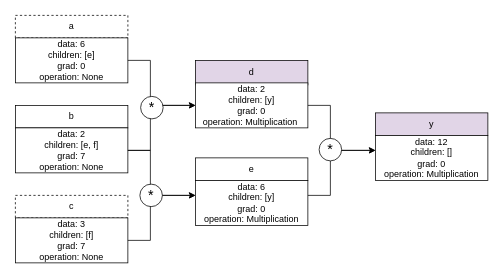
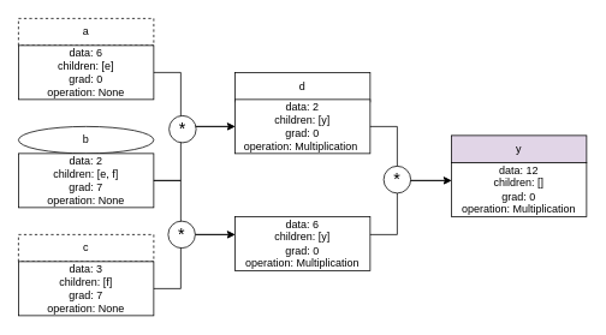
- <mxCell id="12" value="d" style="rounded=0;whiteSpace=wrap;html=1;fillColor=#e1d5e7;" vertex="1" parent="11"><mxGeometry width="150" height="32.727" as="geometry" /></mxCell>
+ <mxCell id="12" value="d" style="rounded=0;whiteSpace=wrap;html=1;" vertex="1" parent="11"><mxGeometry width="150" height="32.727" as="geometry" /></mxCell>
- <mxCell id="6" value="b" style="rounded=0;whiteSpace=wrap;html=1;" vertex="1" parent="5"><mxGeometry width="150" height="30" as="geometry" /></mxCell>
+ <mxCell id="6" value="b" style="ellipse;whiteSpace=wrap;html=1;" vertex="1" parent="5"><mxGeometry width="150" height="30" as="geometry" /></mxCell>
- <mxCell id="15" value="e" style="rounded=0;whiteSpace=wrap;html=1;" vertex="1" parent="14"><mxGeometry width="150" height="30" as="geometry" /></mxCell>
